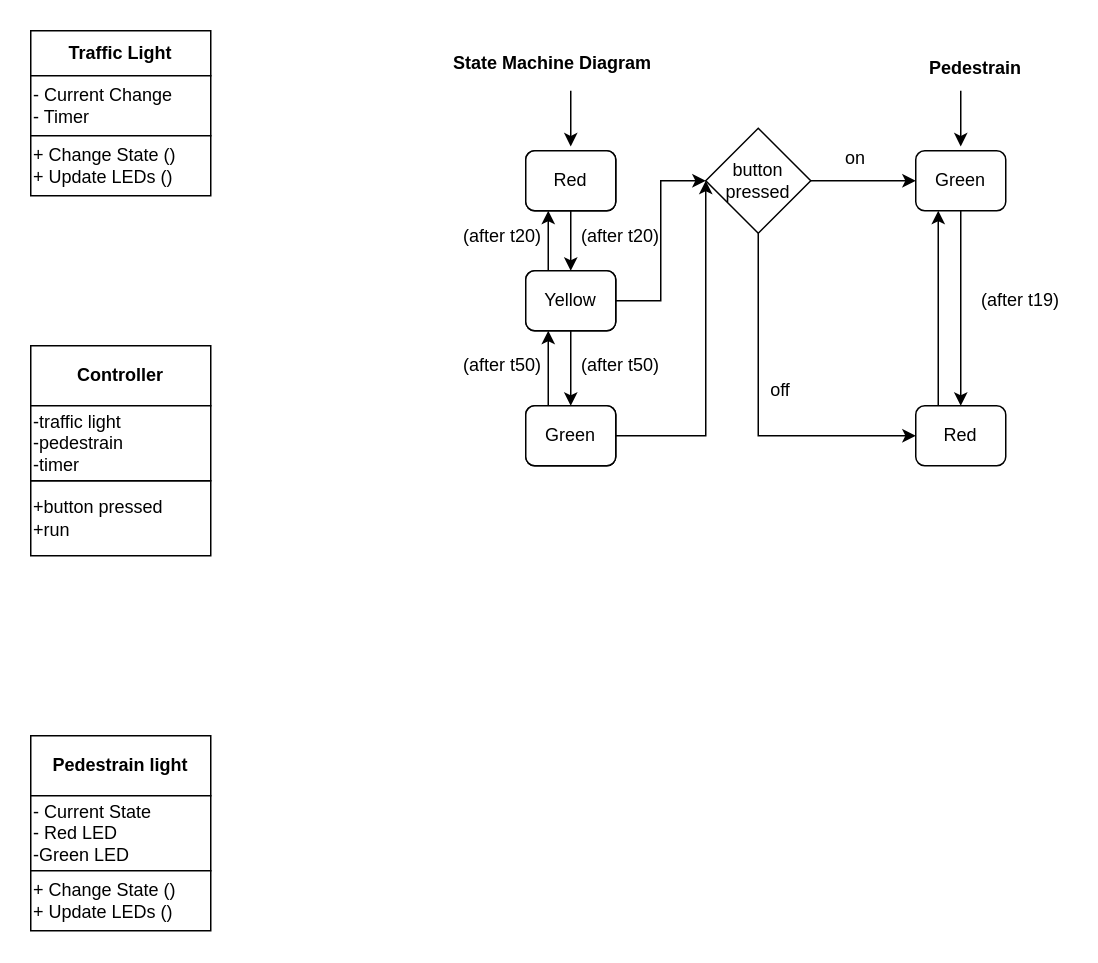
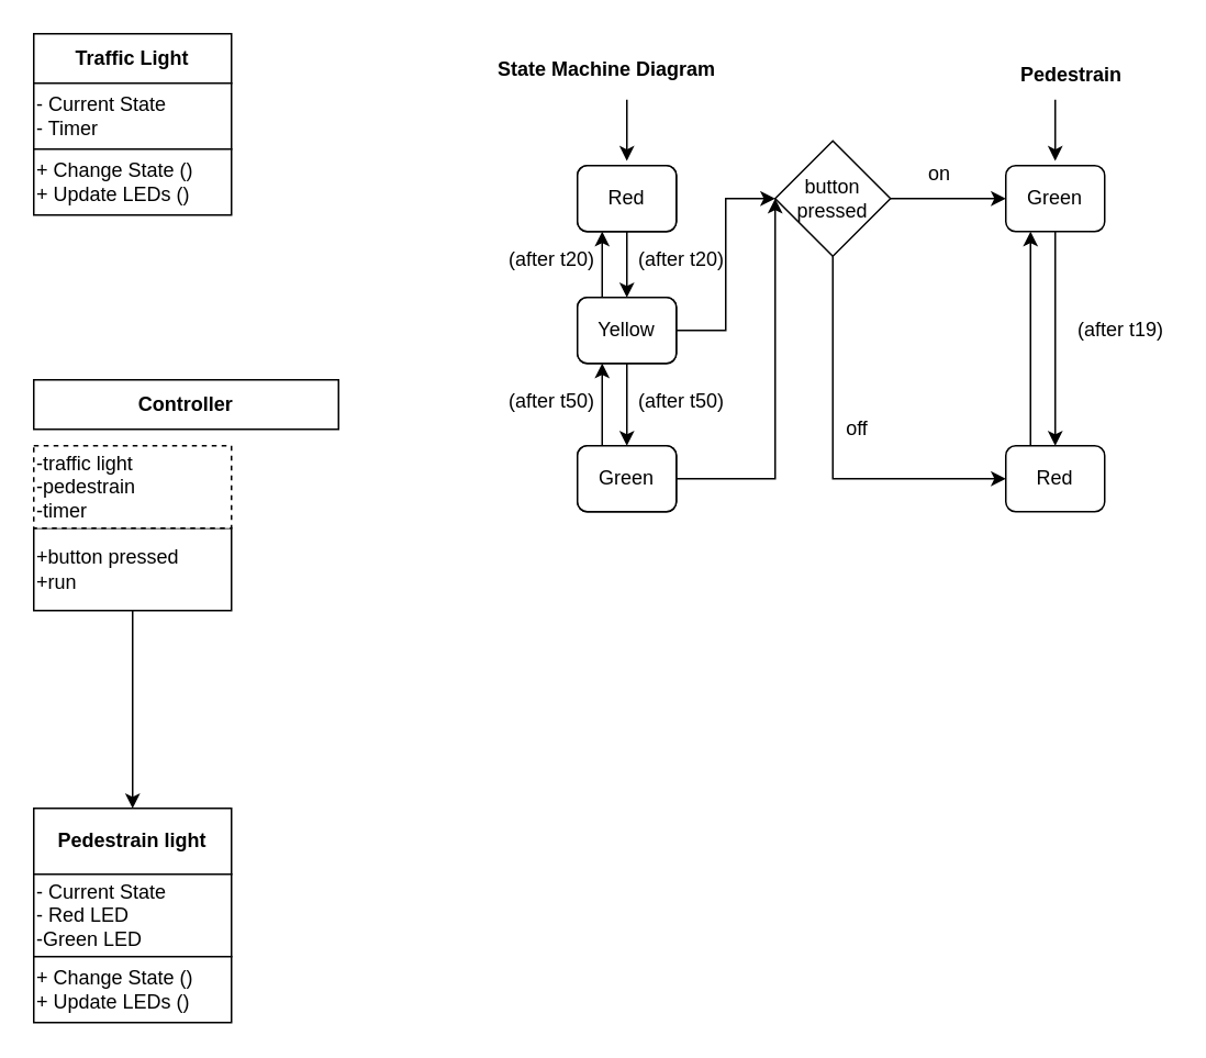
- <mxCell id="17" value="- Current Change&lt;div&gt;- Timer&lt;/div&gt;" style="rounded=0;whiteSpace=wrap;html=1;align=left;" vertex="1" parent="1"><mxGeometry x="20" y="50" width="120" height="40" as="geometry" /></mxCell>
+ <mxCell id="17" value="- Current State&lt;div&gt;- Timer&lt;/div&gt;" style="rounded=0;whiteSpace=wrap;html=1;align=left;" vertex="1" parent="1"><mxGeometry x="20" y="50" width="120" height="40" as="geometry" /></mxCell>
- <mxCell id="19" value="&lt;b&gt;Controller&lt;/b&gt;" style="rounded=0;whiteSpace=wrap;html=1;" vertex="1" parent="1"><mxGeometry x="20" y="230" width="120" height="40" as="geometry" /></mxCell>
+ <mxCell id="19" value="&lt;b&gt;Controller&lt;/b&gt;" style="rounded=0;whiteSpace=wrap;html=1;" vertex="1" parent="1"><mxGeometry x="20" y="230" width="185" height="30" as="geometry" /></mxCell>
- <mxCell id="21" value="-traffic light&amp;nbsp;&lt;div&gt;-pedestrain&lt;/div&gt;&lt;div&gt;-timer&lt;/div&gt;" style="rounded=0;whiteSpace=wrap;html=1;align=left;" vertex="1" parent="1"><mxGeometry x="20" y="270" width="120" height="50" as="geometry" /></mxCell>
+ <mxCell id="21" value="-traffic light&amp;nbsp;&lt;div&gt;-pedestrain&lt;/div&gt;&lt;div&gt;-timer&lt;/div&gt;" style="rounded=0;whiteSpace=wrap;html=1;align=left;dashed=1;" vertex="1" parent="1"><mxGeometry x="20" y="270" width="120" height="50" as="geometry" /></mxCell>
+ <mxCell id="14" value="" style="endArrow=classic;html=1;rounded=0;entryX=0.5;entryY=0;entryDx=0;entryDy=0;exitX=0.5;exitY=1;exitDx=0;exitDy=0;" edge="1" parent="1" source="20" target="11"><mxGeometry width="50" height="50" relative="1" as="geometry"><mxPoint x="80" y="410" as="sourcePoint" /><mxPoint x="360" y="370" as="targetPoint" /></mxGeometry></mxCell>
